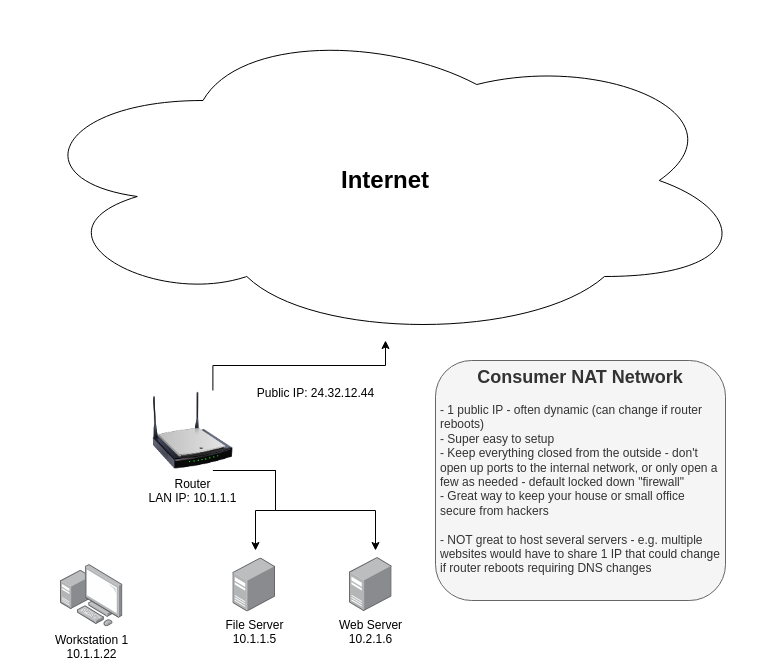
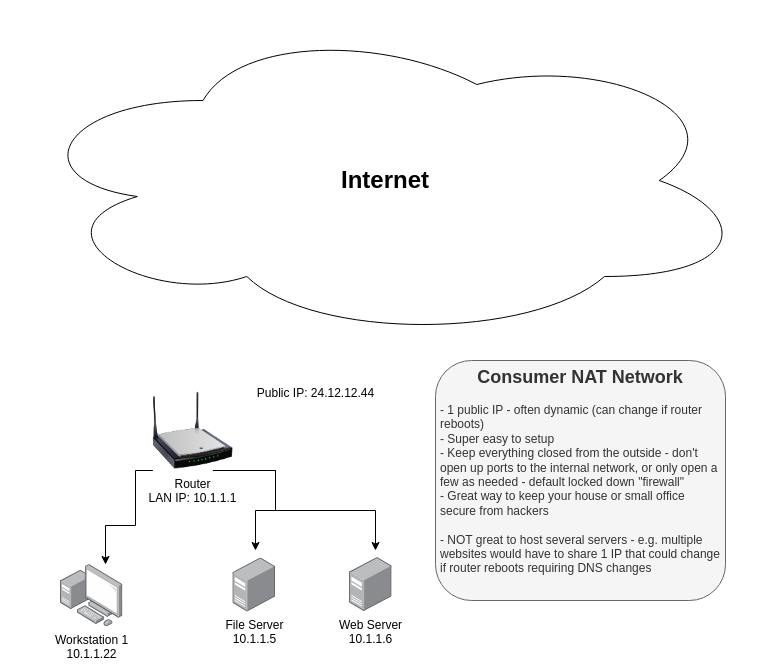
- <mxCell id="6" style="edgeStyle=orthogonalEdgeStyle;rounded=0;orthogonalLoop=1;jettySize=auto;html=1;exitX=0.75;exitY=0;exitDx=0;exitDy=0;" edge="1" parent="1" source="8" target="9"><mxGeometry relative="1" as="geometry" /></mxCell>
- <mxCell id="10" value="Public IP: 24.32.12.44" style="text;html=1;align=center;verticalAlign=middle;resizable=0;points=[];autosize=1;strokeColor=none;fillColor=none;" vertex="1" parent="1"><mxGeometry x="245" y="378" width="140" height="30" as="geometry" /></mxCell>
+ <mxCell id="10" value="Public IP: 24.12.12.44" style="text;html=1;align=center;verticalAlign=middle;resizable=0;points=[];autosize=1;strokeColor=none;fillColor=none;" vertex="1" parent="1"><mxGeometry x="245" y="378" width="140" height="30" as="geometry" /></mxCell>
+ <mxCell id="4" style="edgeStyle=orthogonalEdgeStyle;rounded=0;orthogonalLoop=1;jettySize=auto;html=1;exitX=0;exitY=1;exitDx=0;exitDy=0;" edge="1" parent="1" source="8" target="3"><mxGeometry relative="1" as="geometry"><mxPoint x="105" y="540" as="targetPoint" /><Array as="points"><mxPoint x="135" y="470" /><mxPoint x="135" y="525" /><mxPoint x="105" y="525" /></Array></mxGeometry></mxCell>
- <mxCell id="12" value="Web Server&lt;div&gt;10.2.1.6&lt;/div&gt;" style="image;points=[];aspect=fixed;html=1;align=center;shadow=0;dashed=0;image=img/lib/allied_telesis/computer_and_terminals/Server_Desktop.svg;" vertex="1" parent="1"><mxGeometry x="349" y="557" width="42.6" height="54" as="geometry" /></mxCell>
+ <mxCell id="12" value="Web Server&lt;div&gt;10.1.1.6&lt;/div&gt;" style="image;points=[];aspect=fixed;html=1;align=center;shadow=0;dashed=0;image=img/lib/allied_telesis/computer_and_terminals/Server_Desktop.svg;" vertex="1" parent="1"><mxGeometry x="349" y="557" width="42.6" height="54" as="geometry" /></mxCell>
